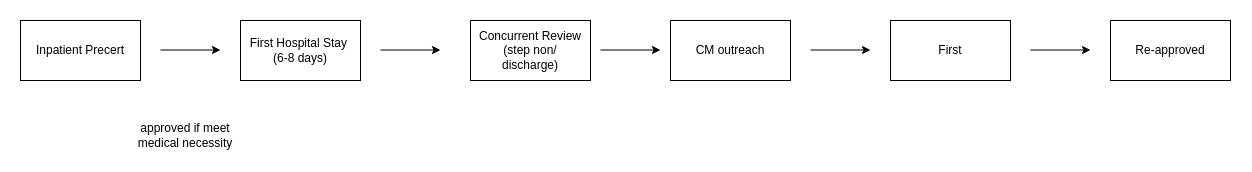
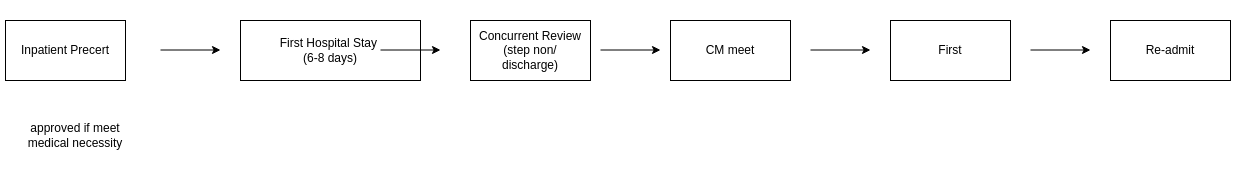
- <mxCell id="2" value="Inpatient Precert" style="rounded=0;whiteSpace=wrap;html=1;" vertex="1" parent="1"><mxGeometry x="20" y="20" width="120" height="60" as="geometry" /></mxCell>
+ <mxCell id="2" value="Inpatient Precert" style="rounded=0;whiteSpace=wrap;html=1;" vertex="1" parent="1"><mxGeometry x="5" y="20" width="120" height="60" as="geometry" /></mxCell>
- <mxCell id="4" value="First Hospital Stay&amp;nbsp;&lt;br&gt;(6-8 days)" style="rounded=0;whiteSpace=wrap;html=1;" vertex="1" parent="1"><mxGeometry x="240" y="20" width="120" height="60" as="geometry" /></mxCell>
+ <mxCell id="4" value="First Hospital Stay&amp;nbsp;&lt;br&gt;(6-8 days)" style="rounded=0;whiteSpace=wrap;html=1;" vertex="1" parent="1"><mxGeometry x="240" y="20" width="180" height="60" as="geometry" /></mxCell>
- <mxCell id="6" value="CM outreach" style="rounded=0;whiteSpace=wrap;html=1;" vertex="1" parent="1"><mxGeometry x="670" y="20" width="120" height="60" as="geometry" /></mxCell>
+ <mxCell id="6" value="CM meet" style="rounded=0;whiteSpace=wrap;html=1;" vertex="1" parent="1"><mxGeometry x="670" y="20" width="120" height="60" as="geometry" /></mxCell>
- <mxCell id="12" value="Re-approved" style="rounded=0;whiteSpace=wrap;html=1;" vertex="1" parent="1"><mxGeometry x="1110" y="20" width="120" height="60" as="geometry" /></mxCell>
+ <mxCell id="12" value="Re-admit" style="rounded=0;whiteSpace=wrap;html=1;" vertex="1" parent="1"><mxGeometry x="1110" y="20" width="120" height="60" as="geometry" /></mxCell>
- <mxCell id="13" value="approved if meet medical necessity" style="text;html=1;strokeColor=none;fillColor=none;align=center;verticalAlign=middle;whiteSpace=wrap;rounded=0;" vertex="1" parent="1"><mxGeometry x="130" y="120" width="110" height="30" as="geometry" /></mxCell>
+ <mxCell id="13" value="approved if meet medical necessity" style="text;html=1;strokeColor=none;fillColor=none;align=center;verticalAlign=middle;whiteSpace=wrap;rounded=0;" vertex="1" parent="1"><mxGeometry x="20" y="120" width="110" height="30" as="geometry" /></mxCell>
